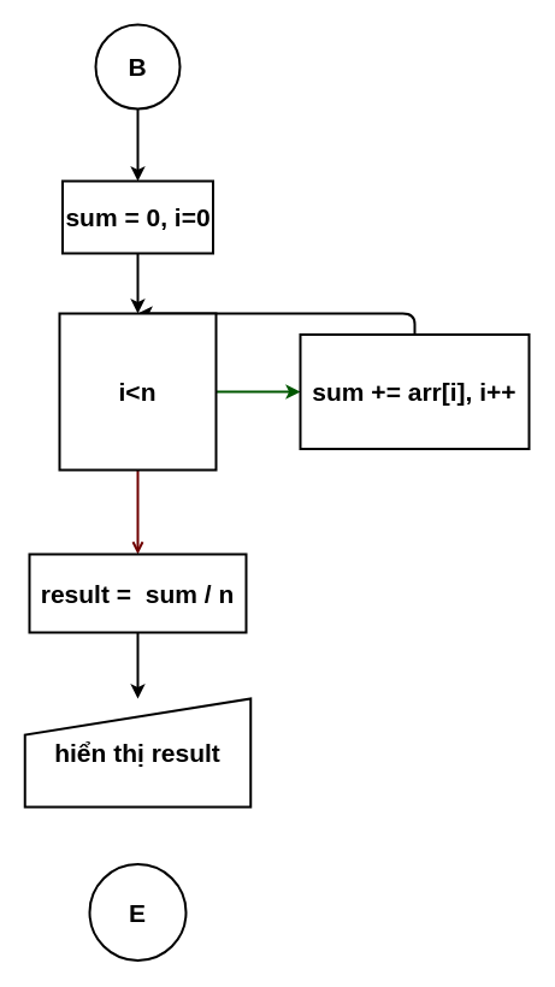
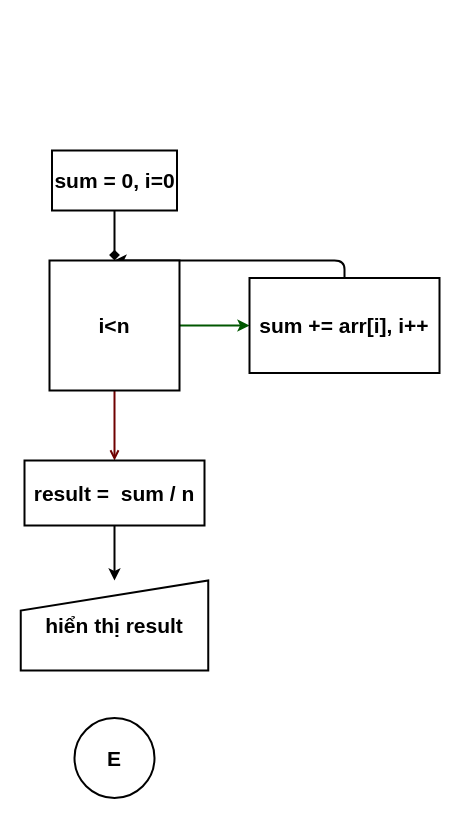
- <mxCell id="3" value="B" style="ellipse;whiteSpace=wrap;html=1;aspect=fixed;fontSize=21;fontStyle=1;strokeWidth=2;" vertex="1" parent="1"><mxGeometry x="79" y="20" width="70" height="70" as="geometry" /></mxCell>
- <mxCell id="2" style="edgeStyle=none;html=1;exitX=0.5;exitY=1;exitDx=0;exitDy=0;fontSize=21;fontStyle=1;strokeWidth=2;" edge="1" parent="1" source="3" target="5"><mxGeometry relative="1" as="geometry" /></mxCell>
- <mxCell id="4" style="edgeStyle=none;html=1;exitX=0.5;exitY=1;exitDx=0;exitDy=0;entryX=0.5;entryY=0;entryDx=0;entryDy=0;fontSize=21;fontStyle=1;strokeWidth=2;" edge="1" parent="1" source="5" target="9"><mxGeometry relative="1" as="geometry" /></mxCell>
+ <mxCell id="4" style="edgeStyle=none;html=1;exitX=0.5;exitY=1;exitDx=0;exitDy=0;entryX=0.5;entryY=0;entryDx=0;entryDy=0;fontSize=21;fontStyle=1;strokeWidth=2;endArrow=diamond;" edge="1" parent="1" source="5" target="9"><mxGeometry relative="1" as="geometry" /></mxCell>
